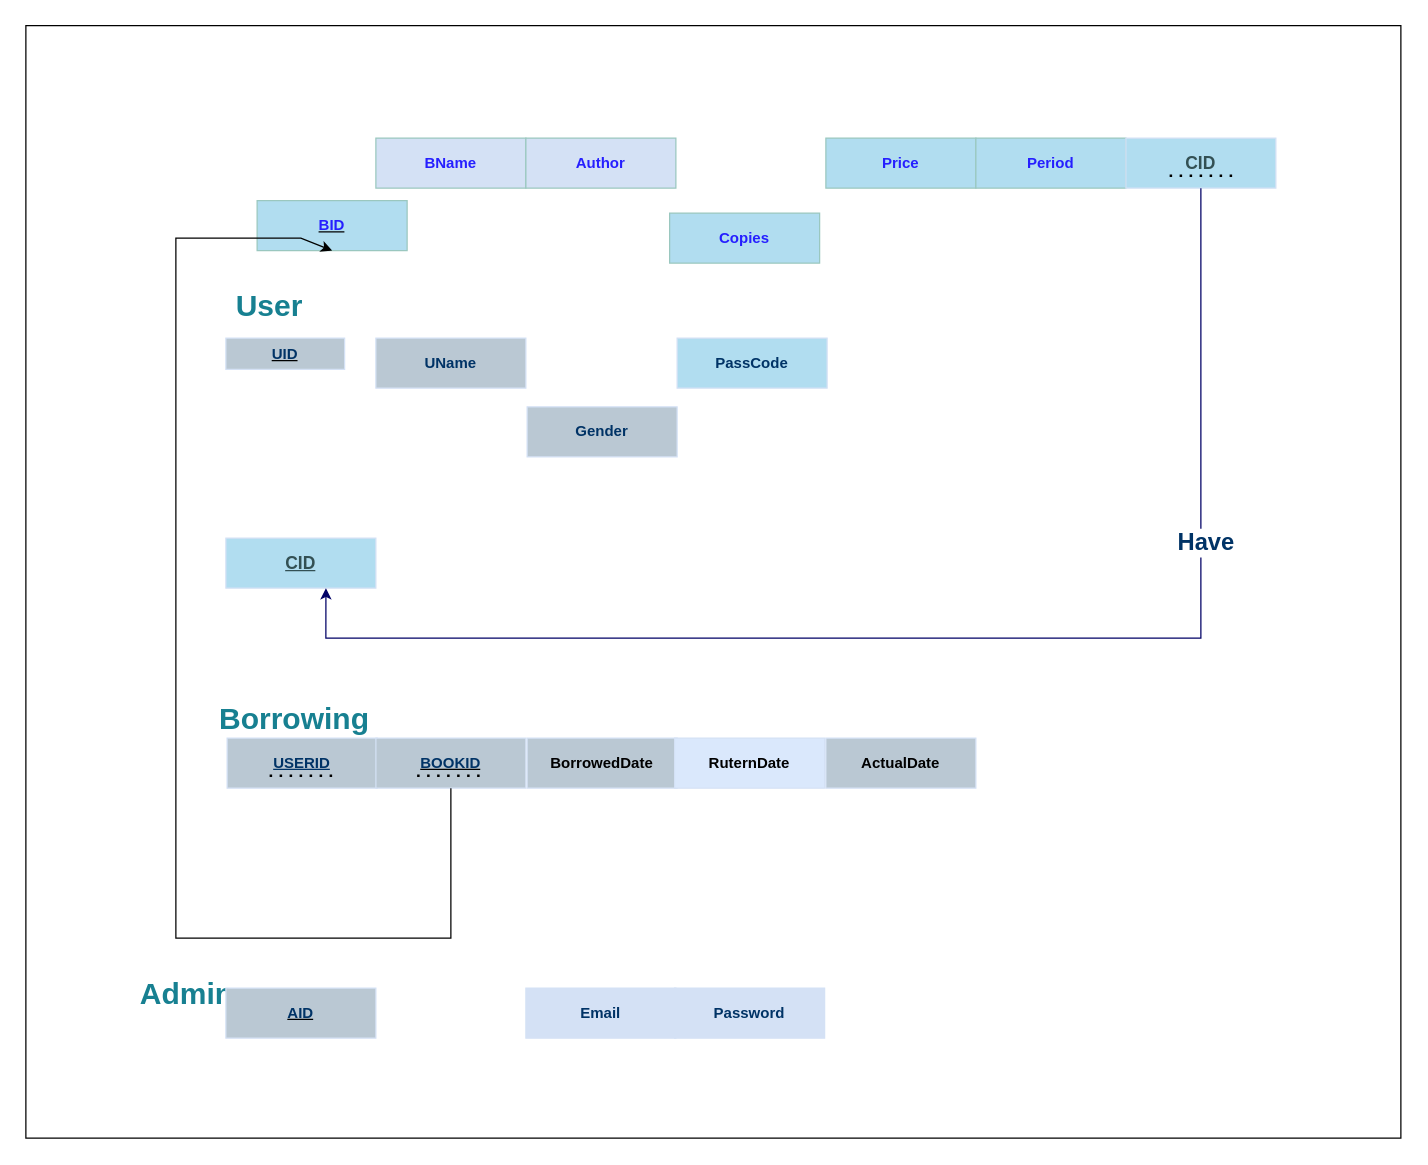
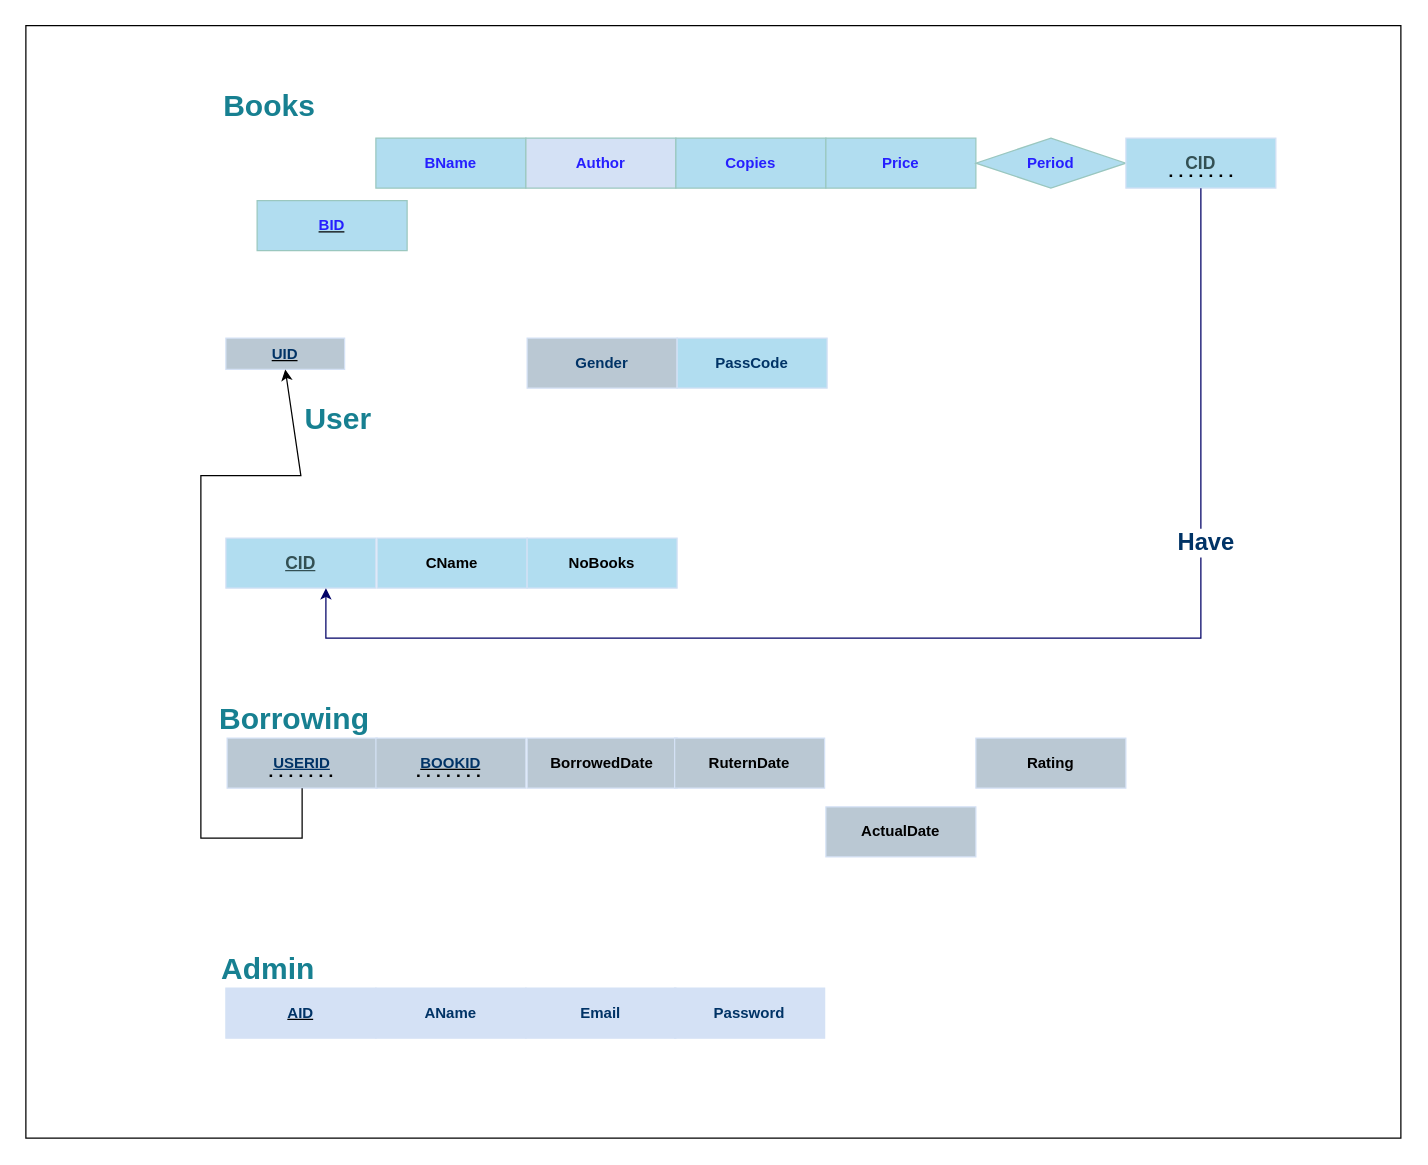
+ <mxCell id="9" value="&lt;font color=&quot;#178091&quot; style=&quot;font-size: 24px;&quot;&gt;&lt;b&gt;Books&lt;/b&gt;&lt;/font&gt;" style="text;html=1;align=center;verticalAlign=middle;whiteSpace=wrap;rounded=0;" vertex="1" parent="1"><mxGeometry x="190" y="70" width="50" height="30" as="geometry" /></mxCell>
- <mxCell id="4" value="&lt;b style=&quot;color: rgb(38, 31, 255);&quot;&gt;BName&lt;/b&gt;" style="rounded=0;whiteSpace=wrap;html=1;fillColor=#d4e1f5;strokeColor=#9AC7BF;" vertex="1" parent="1"><mxGeometry x="300" y="110" width="120" height="40" as="geometry" /></mxCell>
+ <mxCell id="4" value="&lt;b style=&quot;color: rgb(38, 31, 255);&quot;&gt;BName&lt;/b&gt;" style="rounded=0;whiteSpace=wrap;html=1;fillColor=#b1ddf0;strokeColor=#9AC7BF;" vertex="1" parent="1"><mxGeometry x="300" y="110" width="120" height="40" as="geometry" /></mxCell>
- <mxCell id="8" value="&lt;b style=&quot;color: rgb(38, 31, 255);&quot;&gt;Period&lt;/b&gt;" style="rounded=0;whiteSpace=wrap;html=1;fillColor=#b1ddf0;strokeColor=#9AC7BF;" vertex="1" parent="1"><mxGeometry x="780" y="110" width="120" height="40" as="geometry" /></mxCell>
+ <mxCell id="8" value="&lt;b style=&quot;color: rgb(38, 31, 255);&quot;&gt;Period&lt;/b&gt;" style="rhombus;whiteSpace=wrap;html=1;fillColor=#b1ddf0;strokeColor=#9AC7BF;" vertex="1" parent="1"><mxGeometry x="780" y="110" width="120" height="40" as="geometry" /></mxCell>
- <mxCell id="6" value="&lt;b style=&quot;color: rgb(38, 31, 255);&quot;&gt;Copies&lt;/b&gt;" style="rounded=0;whiteSpace=wrap;html=1;fillColor=#b1ddf0;strokeColor=#9AC7BF;" vertex="1" parent="1"><mxGeometry x="535" y="170" width="120" height="40" as="geometry" /></mxCell>
+ <mxCell id="6" value="&lt;b style=&quot;color: rgb(38, 31, 255);&quot;&gt;Copies&lt;/b&gt;" style="rounded=0;whiteSpace=wrap;html=1;fillColor=#b1ddf0;strokeColor=#9AC7BF;" vertex="1" parent="1"><mxGeometry x="540" y="110" width="120" height="40" as="geometry" /></mxCell>
- <mxCell id="14" value="&lt;font color=&quot;#178091&quot; style=&quot;font-size: 24px;&quot;&gt;&lt;b&gt;User&lt;/b&gt;&lt;/font&gt;" style="text;html=1;align=center;verticalAlign=middle;whiteSpace=wrap;rounded=0;" vertex="1" parent="1"><mxGeometry x="190" y="230" width="50" height="30" as="geometry" /></mxCell>
+ <mxCell id="14" value="&lt;font color=&quot;#178091&quot; style=&quot;font-size: 24px;&quot;&gt;&lt;b&gt;User&lt;/b&gt;&lt;/font&gt;" style="text;html=1;align=center;verticalAlign=middle;whiteSpace=wrap;rounded=0;" vertex="1" parent="1"><mxGeometry x="245" y="320" width="50" height="30" as="geometry" /></mxCell>
- <mxCell id="11" value="&lt;font color=&quot;#003366&quot;&gt;&lt;b&gt;UName&lt;/b&gt;&lt;/font&gt;" style="rounded=0;whiteSpace=wrap;html=1;fillColor=#bac8d3;strokeColor=#D4E1F5;" vertex="1" parent="1"><mxGeometry x="300" y="270" width="120" height="40" as="geometry" /></mxCell>
- <mxCell id="12" value="&lt;font color=&quot;#003366&quot;&gt;&lt;b&gt;Gender&lt;/b&gt;&lt;/font&gt;" style="rounded=0;whiteSpace=wrap;html=1;fillColor=#bac8d3;strokeColor=#D4E1F5;" vertex="1" parent="1"><mxGeometry x="421" y="325" width="120" height="40" as="geometry" /></mxCell>
+ <mxCell id="12" value="&lt;font color=&quot;#003366&quot;&gt;&lt;b&gt;Gender&lt;/b&gt;&lt;/font&gt;" style="rounded=0;whiteSpace=wrap;html=1;fillColor=#bac8d3;strokeColor=#D4E1F5;" vertex="1" parent="1"><mxGeometry x="421" y="270" width="120" height="40" as="geometry" /></mxCell>
+ <mxCell id="16" value="&lt;b&gt;CName&lt;/b&gt;" style="rounded=0;whiteSpace=wrap;html=1;fillColor=#b1ddf0;strokeColor=#D4E1F5;" vertex="1" parent="1"><mxGeometry x="301" y="430" width="120" height="40" as="geometry" /></mxCell>
+ <mxCell id="17" value="&lt;b&gt;NoBooks&lt;/b&gt;" style="rounded=0;whiteSpace=wrap;html=1;fillColor=#b1ddf0;strokeColor=#D4E1F5;" vertex="1" parent="1"><mxGeometry x="421" y="430" width="120" height="40" as="geometry" /></mxCell>
+ <mxCell id="37" value="" style="endArrow=classic;html=1;rounded=0;exitX=0.5;exitY=1;exitDx=0;exitDy=0;entryX=0.5;entryY=1;entryDx=0;entryDy=0;" edge="1" parent="1" source="23" target="10"><mxGeometry width="50" height="50" relative="1" as="geometry"><mxPoint x="239" y="710" as="sourcePoint" /><mxPoint x="250" y="380" as="targetPoint" /><Array as="points"><mxPoint x="241" y="670" /><mxPoint x="160" y="670" /><mxPoint x="160" y="380" /><mxPoint x="240" y="380" /></Array></mxGeometry></mxCell>
- <mxCell id="36" value="" style="endArrow=classic;html=1;rounded=0;exitX=0.5;exitY=1;exitDx=0;exitDy=0;entryX=0.5;entryY=1;entryDx=0;entryDy=0;" edge="1" parent="1" source="24" target="3"><mxGeometry width="50" height="50" relative="1" as="geometry"><mxPoint x="340" y="710" as="sourcePoint" /><mxPoint x="260" y="190" as="targetPoint" /><Array as="points"><mxPoint x="360" y="750" /><mxPoint x="140" y="750" /><mxPoint x="140" y="190" /><mxPoint x="240" y="190" /></Array></mxGeometry></mxCell>
- <mxCell id="28" value="&lt;b&gt;RuternDate&lt;/b&gt;" style="rounded=0;whiteSpace=wrap;html=1;fillColor=#dae8fc;strokeColor=#D4E1F5;" vertex="1" parent="1"><mxGeometry x="539" y="590" width="120" height="40" as="geometry" /></mxCell>
+ <mxCell id="28" value="&lt;b&gt;RuternDate&lt;/b&gt;" style="rounded=0;whiteSpace=wrap;html=1;fillColor=#bac8d3;strokeColor=#D4E1F5;" vertex="1" parent="1"><mxGeometry x="539" y="590" width="120" height="40" as="geometry" /></mxCell>
- <mxCell id="29" value="&lt;b&gt;ActualDate&lt;/b&gt;" style="rounded=0;whiteSpace=wrap;html=1;fillColor=#bac8d3;strokeColor=#D4E1F5;" vertex="1" parent="1"><mxGeometry x="660" y="590" width="120" height="40" as="geometry" /></mxCell>
+ <mxCell id="29" value="&lt;b&gt;ActualDate&lt;/b&gt;" style="rounded=0;whiteSpace=wrap;html=1;fillColor=#bac8d3;strokeColor=#D4E1F5;" vertex="1" parent="1"><mxGeometry x="660" y="645" width="120" height="40" as="geometry" /></mxCell>
+ <mxCell id="30" value="&lt;b&gt;Rating&lt;/b&gt;" style="rounded=0;whiteSpace=wrap;html=1;fillColor=#bac8d3;strokeColor=#D4E1F5;" vertex="1" parent="1"><mxGeometry x="780" y="590" width="120" height="40" as="geometry" /></mxCell>
- <mxCell id="18" value="&lt;font color=&quot;#178091&quot; style=&quot;font-size: 24px;&quot;&gt;&lt;b&gt;Admin&lt;/b&gt;&lt;/font&gt;" style="text;html=1;align=center;verticalAlign=middle;whiteSpace=wrap;rounded=0;" vertex="1" parent="1"><mxGeometry x="124" y="780" width="50" height="30" as="geometry" /></mxCell>
+ <mxCell id="18" value="&lt;font color=&quot;#178091&quot; style=&quot;font-size: 24px;&quot;&gt;&lt;b&gt;Admin&lt;/b&gt;&lt;/font&gt;" style="text;html=1;align=center;verticalAlign=middle;whiteSpace=wrap;rounded=0;" vertex="1" parent="1"><mxGeometry x="189" y="760" width="50" height="30" as="geometry" /></mxCell>
- <mxCell id="19" value="&lt;b&gt;&lt;u&gt;&lt;font color=&quot;#003366&quot;&gt;AID&lt;/font&gt;&lt;/u&gt;&lt;/b&gt;" style="rounded=0;whiteSpace=wrap;html=1;fillColor=#bac8d3;strokeColor=#D4E1F5;" vertex="1" parent="1"><mxGeometry x="180" y="790" width="120" height="40" as="geometry" /></mxCell>
+ <mxCell id="19" value="&lt;b&gt;&lt;u&gt;&lt;font color=&quot;#003366&quot;&gt;AID&lt;/font&gt;&lt;/u&gt;&lt;/b&gt;" style="rounded=0;whiteSpace=wrap;html=1;fillColor=#D4E1F5;strokeColor=#D4E1F5;" vertex="1" parent="1"><mxGeometry x="180" y="790" width="120" height="40" as="geometry" /></mxCell>
+ <mxCell id="20" value="&lt;b&gt;&lt;font style=&quot;&quot; color=&quot;#003366&quot;&gt;AName&lt;/font&gt;&lt;/b&gt;" style="rounded=0;whiteSpace=wrap;html=1;fillColor=#D4E1F5;strokeColor=#D4E1F5;" vertex="1" parent="1"><mxGeometry x="300" y="790" width="120" height="40" as="geometry" /></mxCell>
